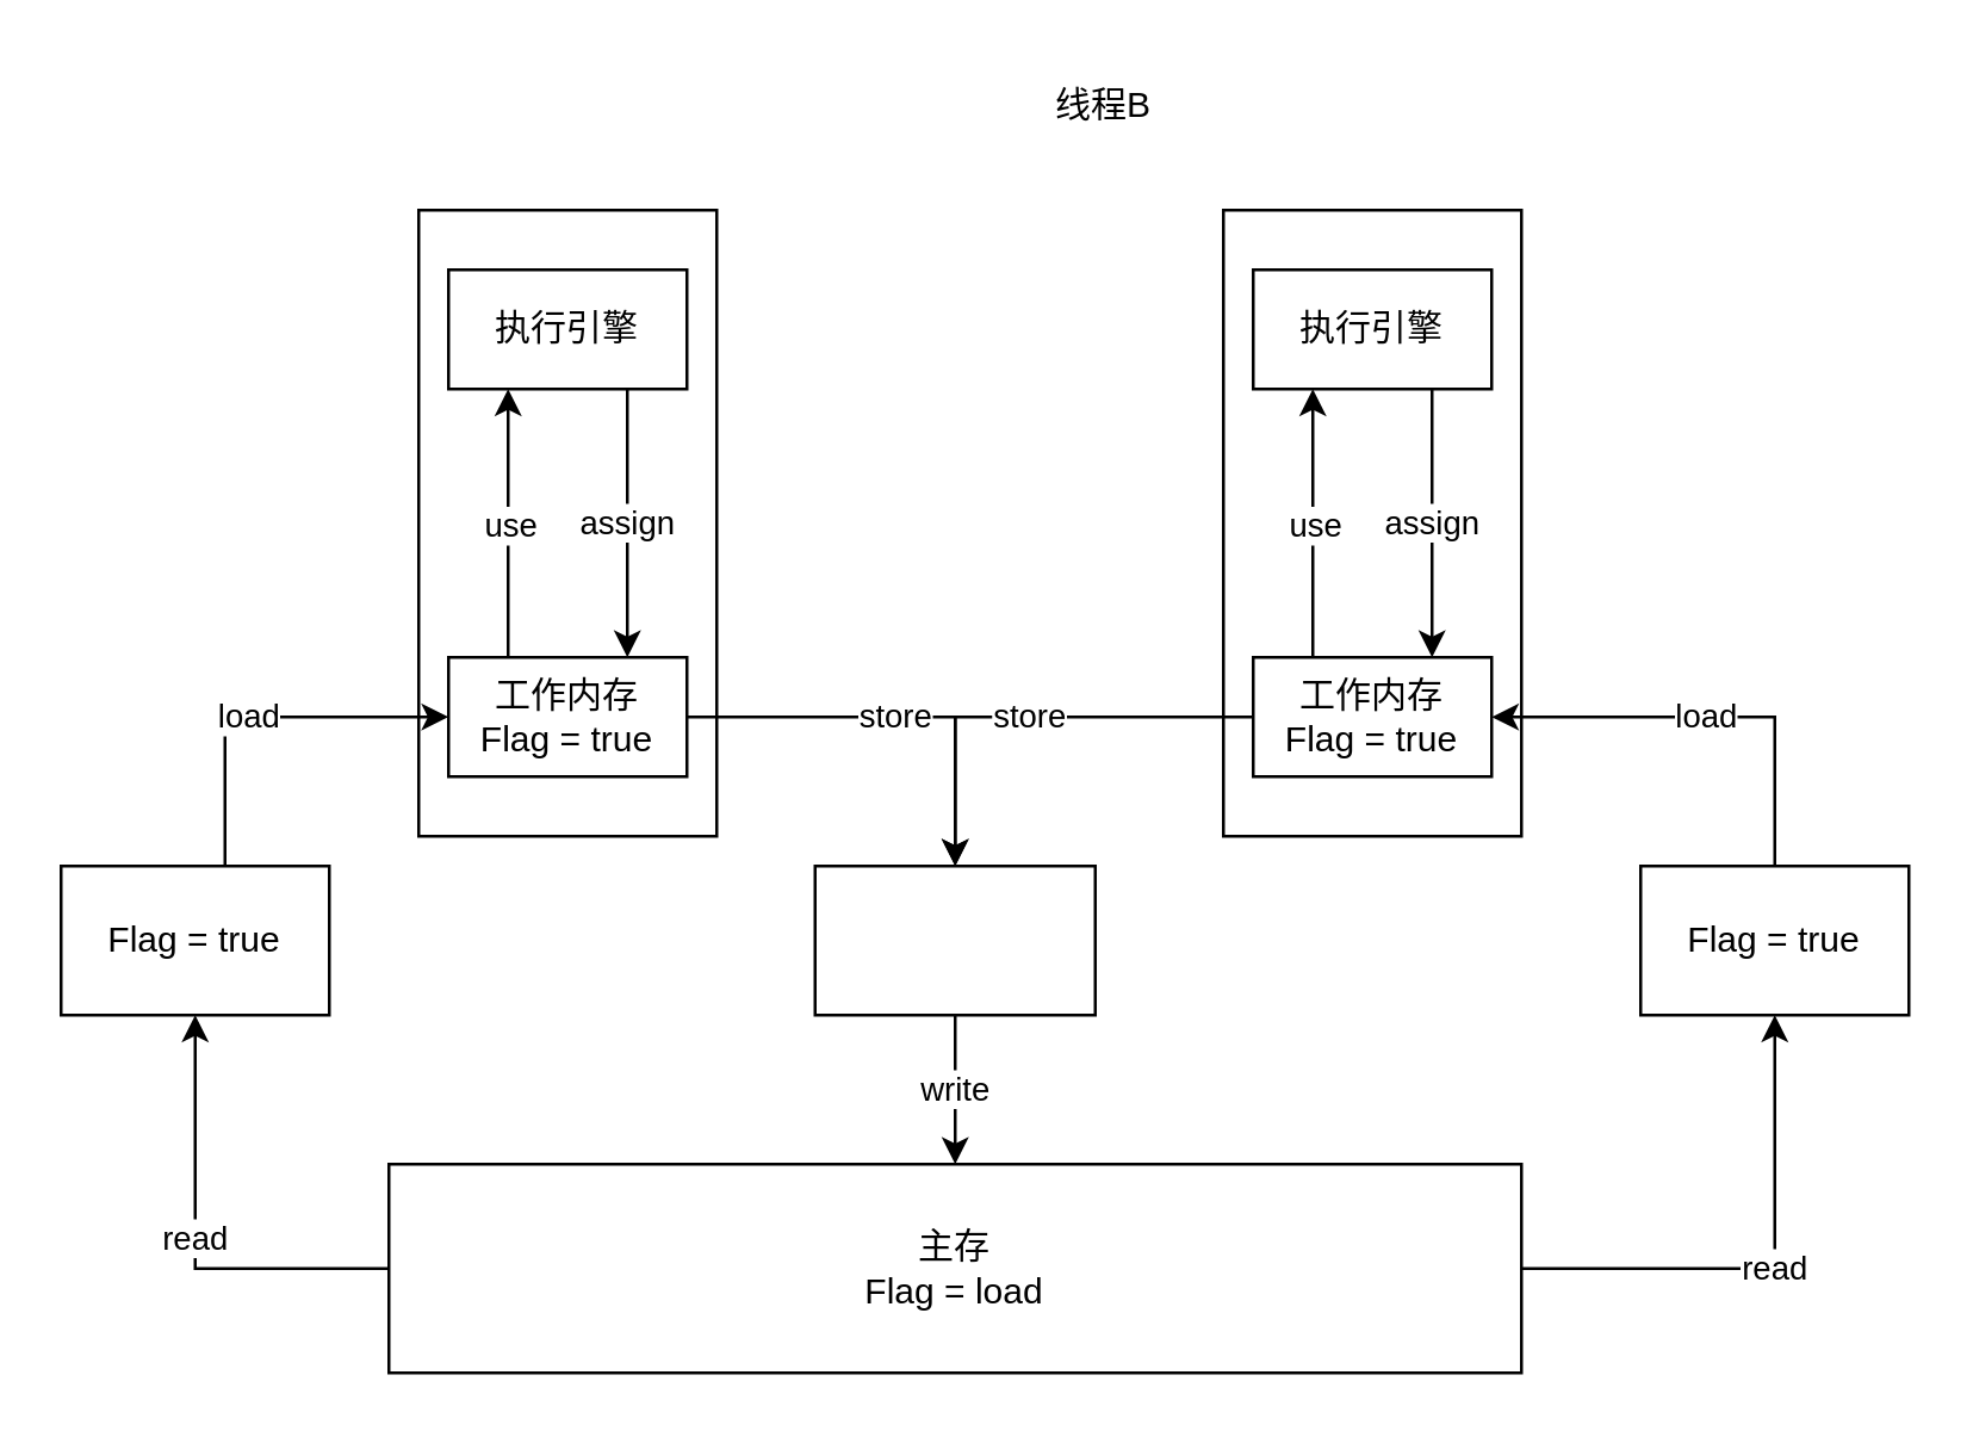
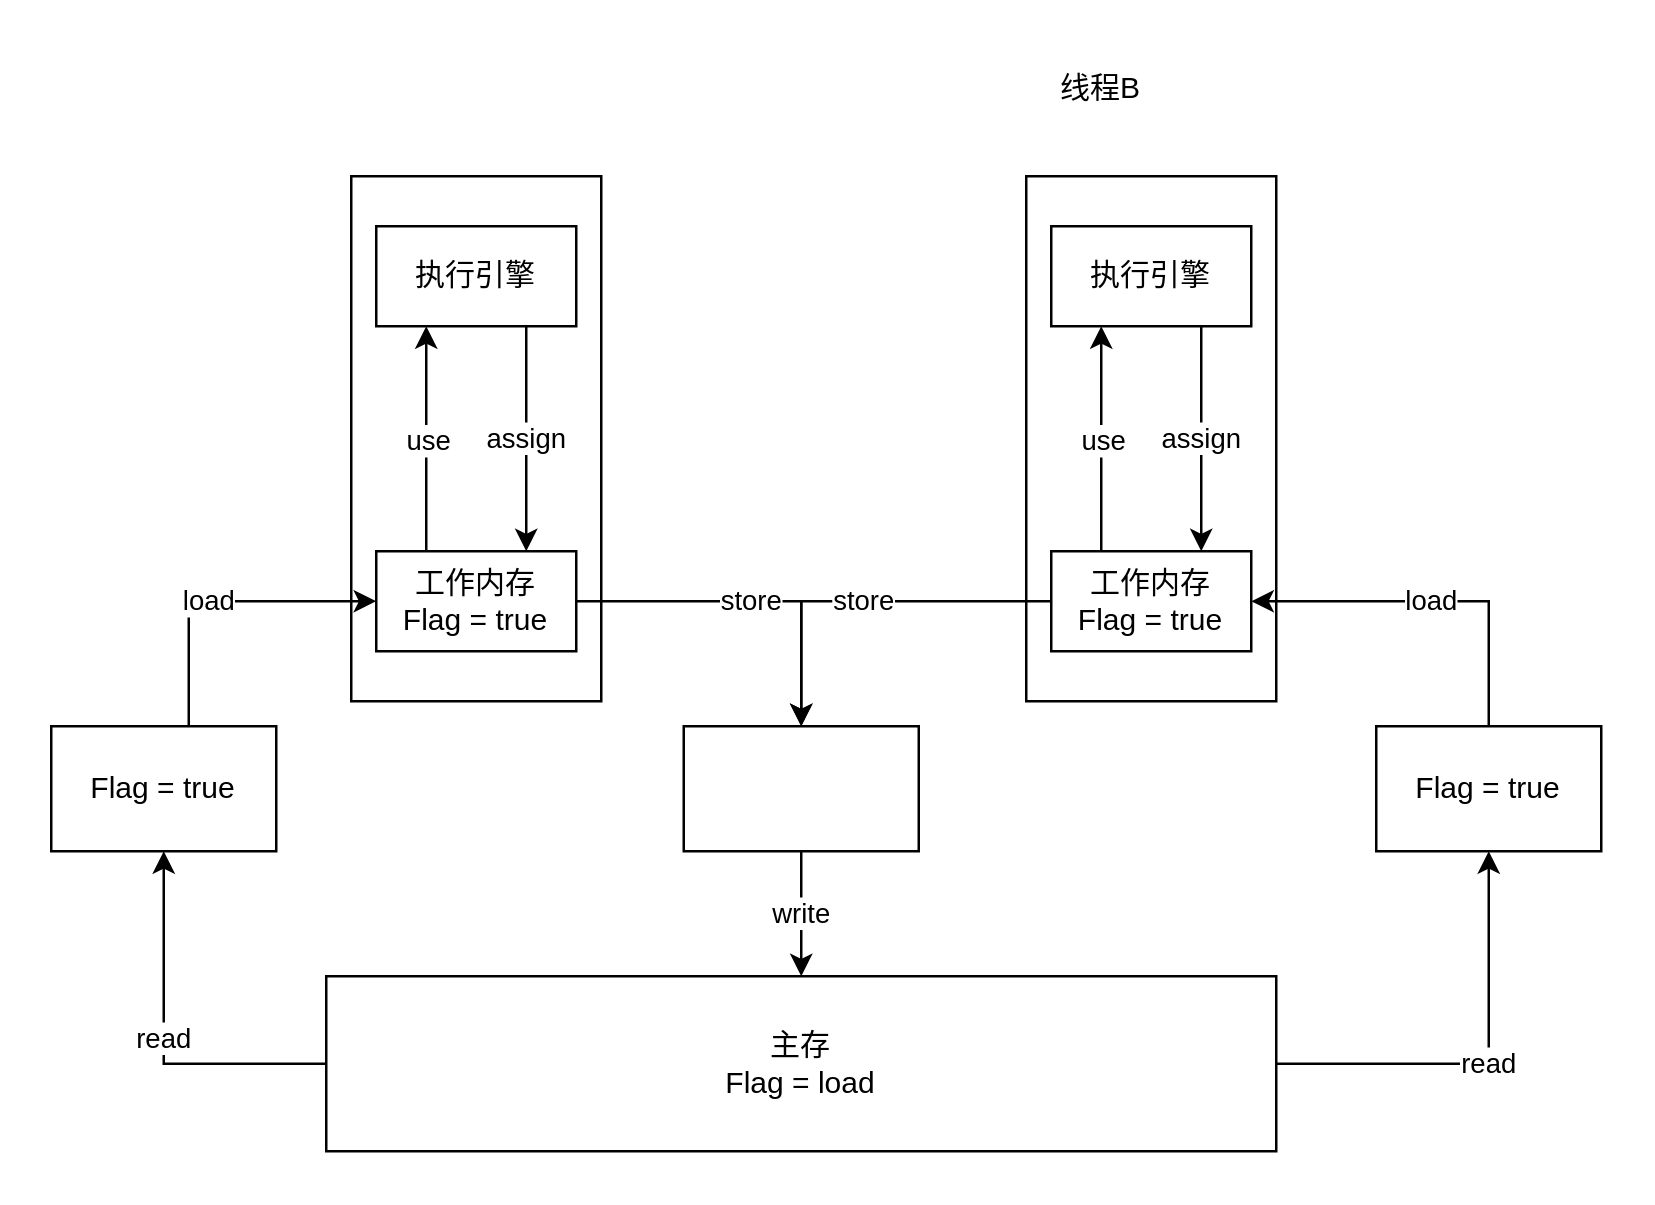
- <mxCell id="19" value="线程B" style="text;html=1;strokeColor=none;fillColor=none;align=center;verticalAlign=middle;whiteSpace=wrap;rounded=0;" vertex="1" parent="1"><mxGeometry x="340" y="20" width="60" height="30" as="geometry" /></mxCell>
+ <mxCell id="19" value="线程B" style="text;html=1;strokeColor=none;fillColor=none;align=center;verticalAlign=middle;whiteSpace=wrap;rounded=0;" vertex="1" parent="1"><mxGeometry x="410" y="20" width="60" height="30" as="geometry" /></mxCell>
